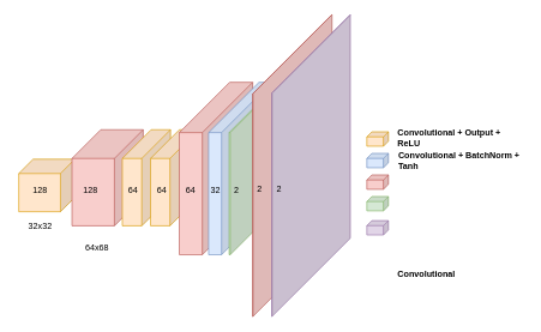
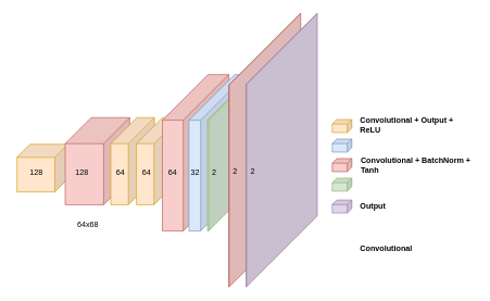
- <mxCell id="9" value="Convolutional + BatchNorm + Tanh" style="text;html=1;strokeColor=none;fillColor=none;align=left;verticalAlign=middle;whiteSpace=wrap;rounded=0;fontStyle=1" parent="1" vertex="1"><mxGeometry x="551" y="211.47" width="178" height="23.88" as="geometry" /></mxCell>
+ <mxCell id="9" value="Convolutional + BatchNorm + Tanh" style="text;html=1;strokeColor=none;fillColor=none;align=left;verticalAlign=middle;whiteSpace=wrap;rounded=0;fontStyle=1" parent="1" vertex="1"><mxGeometry x="551" y="241.47" width="178" height="23.88" as="geometry" /></mxCell>
- <mxCell id="7" value="32x32" style="text;html=1;strokeColor=none;fillColor=none;align=center;verticalAlign=middle;whiteSpace=wrap;rounded=0;" parent="1" vertex="1"><mxGeometry x="20" y="300" width="69.5" height="30" as="geometry" /></mxCell>
+ <mxCell id="30" value="Output" style="text;html=1;strokeColor=none;fillColor=none;align=left;verticalAlign=middle;whiteSpace=wrap;rounded=0;fontStyle=1" parent="1" vertex="1"><mxGeometry x="550" y="304.08" width="138" height="23.88" as="geometry" /></mxCell>
